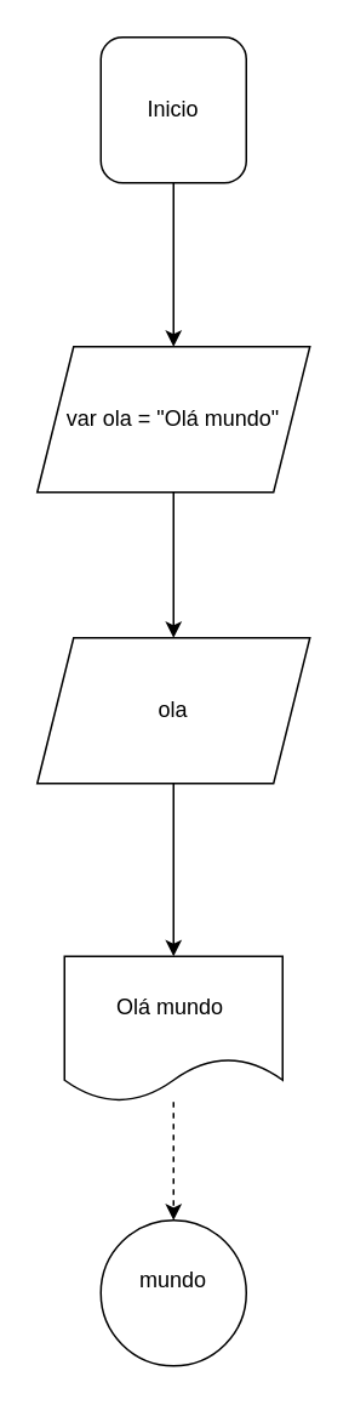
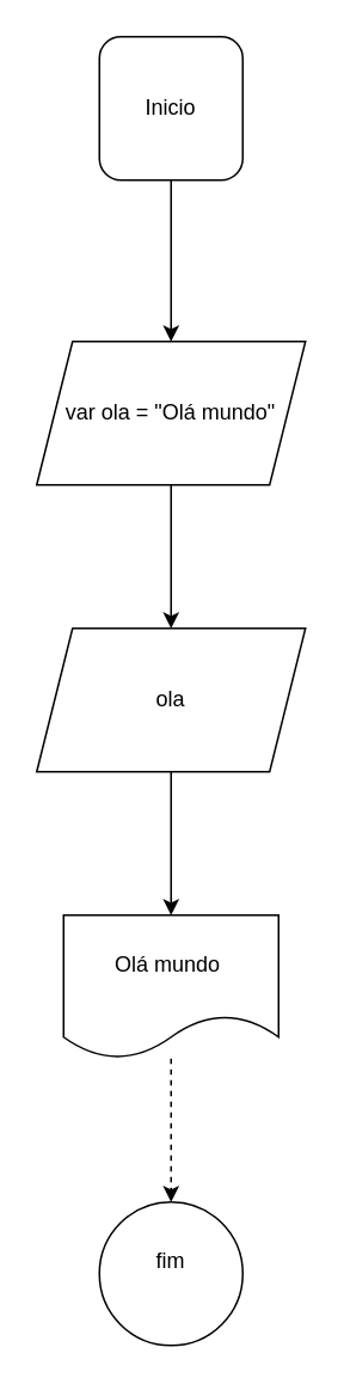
- <mxCell id="9" value="Olá mundo&amp;nbsp;" style="shape=document;whiteSpace=wrap;html=1;boundedLbl=1;" vertex="1" parent="1"><mxGeometry x="35" y="525" width="120" height="80" as="geometry" /></mxCell>
+ <mxCell id="9" value="Olá mundo&amp;nbsp;" style="shape=document;whiteSpace=wrap;html=1;boundedLbl=1;" vertex="1" parent="1"><mxGeometry x="35" y="510" width="120" height="80" as="geometry" /></mxCell>
- <mxCell id="10" value="mundo&lt;div&gt;&lt;br&gt;&lt;/div&gt;" style="ellipse;whiteSpace=wrap;html=1;" vertex="1" parent="1"><mxGeometry x="55" y="670" width="80" height="80" as="geometry" /></mxCell>
+ <mxCell id="10" value="fim&lt;div&gt;&lt;br&gt;&lt;/div&gt;" style="ellipse;whiteSpace=wrap;html=1;" vertex="1" parent="1"><mxGeometry x="55" y="670" width="80" height="80" as="geometry" /></mxCell>
